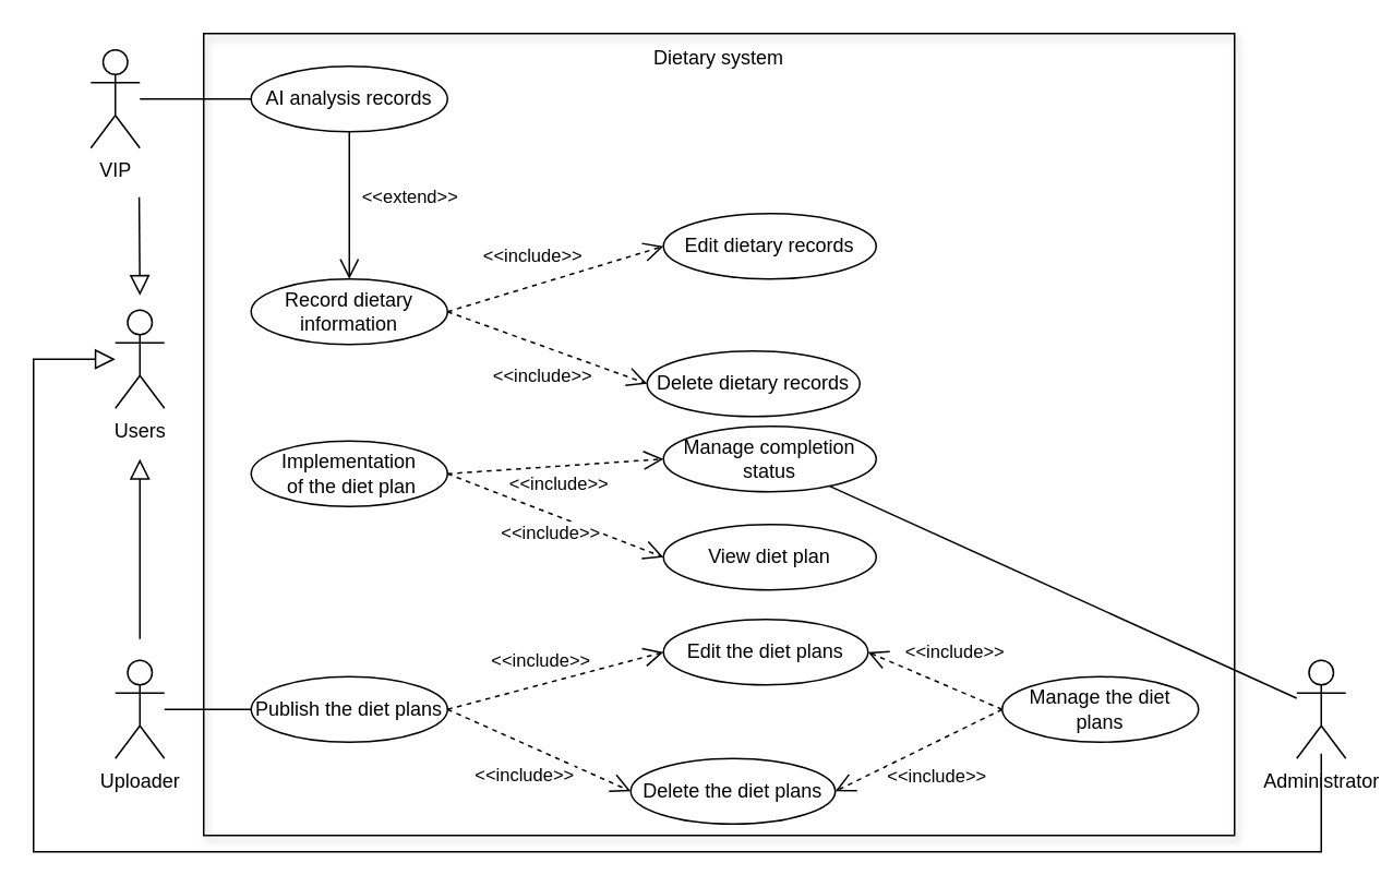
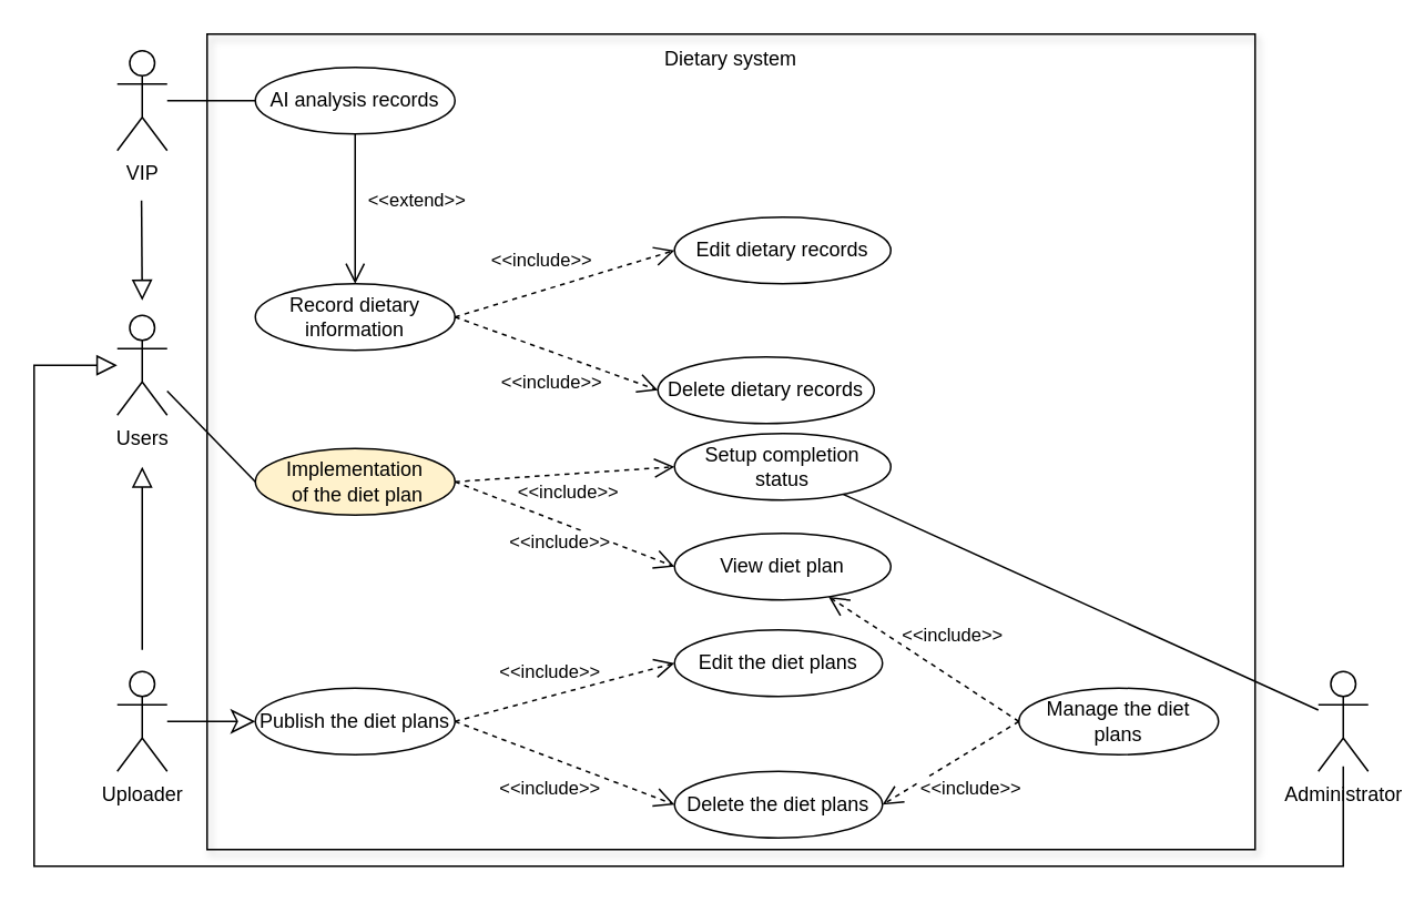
- <mxCell id="4" value="VIP" style="shape=umlActor;verticalLabelPosition=bottom;verticalAlign=top;html=1;outlineConnect=0;" vertex="1" parent="1"><mxGeometry x="55" y="30" width="30" height="60" as="geometry" /></mxCell>
+ <mxCell id="4" value="VIP" style="shape=umlActor;verticalLabelPosition=bottom;verticalAlign=top;html=1;outlineConnect=0;" vertex="1" parent="1"><mxGeometry x="70" y="30" width="30" height="60" as="geometry" /></mxCell>
+ <mxCell id="17" value="" style="endArrow=none;endFill=0;endSize=15;html=1;rounded=0;entryX=0;entryY=0.5;entryDx=0;entryDy=0;targetPerimeterSpacing=1;" edge="1" parent="1" source="2" target="9"><mxGeometry width="160" relative="1" as="geometry"><mxPoint x="250" y="330" as="sourcePoint" /><mxPoint x="410" y="330" as="targetPoint" /></mxGeometry></mxCell>
- <mxCell id="15" value="Manage completion status" style="ellipse;whiteSpace=wrap;html=1;" vertex="1" parent="1"><mxGeometry x="405" y="260" width="130" height="40" as="geometry" /></mxCell>
+ <mxCell id="15" value="Setup completion status" style="ellipse;whiteSpace=wrap;html=1;" vertex="1" parent="1"><mxGeometry x="405" y="260" width="130" height="40" as="geometry" /></mxCell>
- <mxCell id="9" value="Implementation&lt;div&gt;&amp;nbsp;of&lt;span style=&quot;background-color: initial;&quot;&gt;&amp;nbsp;the&amp;nbsp;&lt;/span&gt;&lt;span style=&quot;background-color: initial;&quot;&gt;diet plan&lt;/span&gt;&lt;/div&gt;" style="ellipse;whiteSpace=wrap;html=1;" vertex="1" parent="1"><mxGeometry x="153" y="269" width="120" height="40" as="geometry" /></mxCell>
+ <mxCell id="9" value="Implementation&lt;div&gt;&amp;nbsp;of&lt;span style=&quot;background-color: initial;&quot;&gt;&amp;nbsp;the&amp;nbsp;&lt;/span&gt;&lt;span style=&quot;background-color: initial;&quot;&gt;diet plan&lt;/span&gt;&lt;/div&gt;" style="ellipse;whiteSpace=wrap;html=1;fillColor=#fff2cc;" vertex="1" parent="1"><mxGeometry x="153" y="269" width="120" height="40" as="geometry" /></mxCell>
- <mxCell id="24" value="&amp;lt;&amp;lt;include&amp;gt;&amp;gt;" style="endArrow=open;endSize=10;dashed=1;html=1;rounded=0;exitX=0;exitY=0.5;exitDx=0;exitDy=0;entryX=1;entryY=0.5;entryDx=0;entryDy=0;" edge="1" parent="1" source="13" target="11"><mxGeometry x="-0.088" y="-21" width="160" relative="1" as="geometry"><mxPoint x="400" y="273" as="sourcePoint" /><mxPoint x="560" y="273" as="targetPoint" /><mxPoint as="offset" /></mxGeometry></mxCell>
+ <mxCell id="24" value="&amp;lt;&amp;lt;include&amp;gt;&amp;gt;" style="endArrow=open;endSize=10;dashed=1;html=1;rounded=0;exitX=0;exitY=0.5;exitDx=0;exitDy=0;" edge="1" parent="1" source="13" target="33"><mxGeometry x="-0.088" y="-21" width="160" relative="1" as="geometry"><mxPoint x="400" y="273" as="sourcePoint" /><mxPoint x="560" y="273" as="targetPoint" /><mxPoint as="offset" /></mxGeometry></mxCell>
- <mxCell id="20" value="" style="endArrow=none;endFill=0;endSize=12;html=1;rounded=0;entryX=0;entryY=0.5;entryDx=0;entryDy=0;" edge="1" parent="1" source="3" target="10"><mxGeometry width="160" relative="1" as="geometry"><mxPoint x="400" y="273" as="sourcePoint" /><mxPoint x="560" y="273" as="targetPoint" /></mxGeometry></mxCell>
+ <mxCell id="20" value="" style="endArrow=classic;endFill=0;endSize=12;html=1;rounded=0;entryX=0;entryY=0.5;entryDx=0;entryDy=0;" edge="1" parent="1" source="3" target="10"><mxGeometry width="160" relative="1" as="geometry"><mxPoint x="400" y="273" as="sourcePoint" /><mxPoint x="560" y="273" as="targetPoint" /></mxGeometry></mxCell>
- <mxCell id="12" value="Delete the diet plans" style="ellipse;whiteSpace=wrap;html=1;" vertex="1" parent="1"><mxGeometry x="385" y="463" width="125" height="40" as="geometry" /></mxCell>
+ <mxCell id="12" value="Delete the diet plans" style="ellipse;whiteSpace=wrap;html=1;" vertex="1" parent="1"><mxGeometry x="405" y="463" width="125" height="40" as="geometry" /></mxCell>
